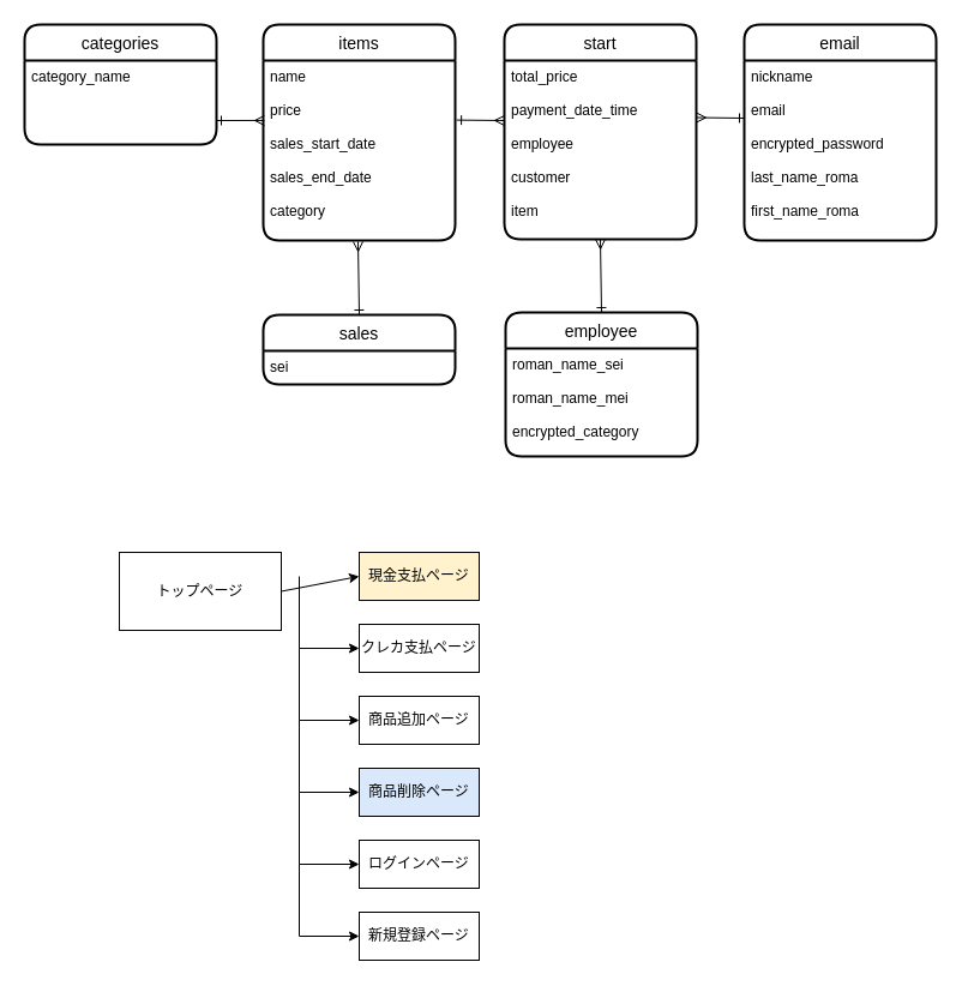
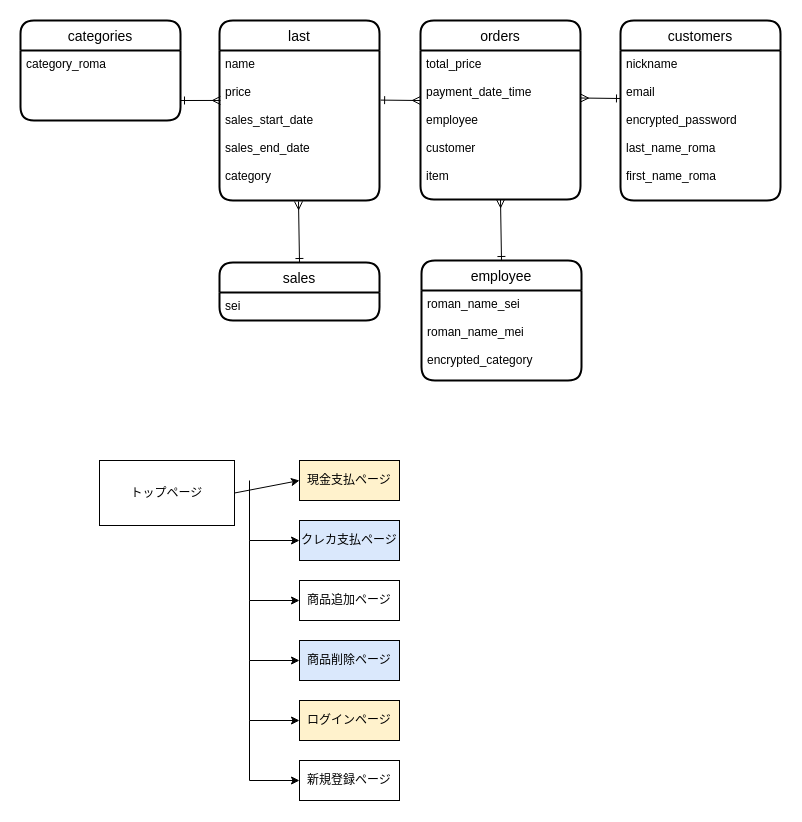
- <mxCell id="3" value="items" style="swimlane;childLayout=stackLayout;horizontal=1;startSize=30;horizontalStack=0;rounded=1;fontSize=14;fontStyle=0;strokeWidth=2;resizeParent=0;resizeLast=1;shadow=0;dashed=0;align=center;" parent="1" vertex="1"><mxGeometry x="219" y="20" width="160" height="180" as="geometry" /></mxCell>
+ <mxCell id="3" value="last" style="swimlane;childLayout=stackLayout;horizontal=1;startSize=30;horizontalStack=0;rounded=1;fontSize=14;fontStyle=0;strokeWidth=2;resizeParent=0;resizeLast=1;shadow=0;dashed=0;align=center;" parent="1" vertex="1"><mxGeometry x="219" y="20" width="160" height="180" as="geometry" /></mxCell>
- <mxCell id="5" value="start" style="swimlane;childLayout=stackLayout;horizontal=1;startSize=30;horizontalStack=0;rounded=1;fontSize=14;fontStyle=0;strokeWidth=2;resizeParent=0;resizeLast=1;shadow=0;dashed=0;align=center;" parent="1" vertex="1"><mxGeometry x="420" y="20" width="160" height="179" as="geometry" /></mxCell>
+ <mxCell id="5" value="orders" style="swimlane;childLayout=stackLayout;horizontal=1;startSize=30;horizontalStack=0;rounded=1;fontSize=14;fontStyle=0;strokeWidth=2;resizeParent=0;resizeLast=1;shadow=0;dashed=0;align=center;" parent="1" vertex="1"><mxGeometry x="420" y="20" width="160" height="179" as="geometry" /></mxCell>
- <mxCell id="10" value="email" style="swimlane;childLayout=stackLayout;horizontal=1;startSize=30;horizontalStack=0;rounded=1;fontSize=14;fontStyle=0;strokeWidth=2;resizeParent=0;resizeLast=1;shadow=0;dashed=0;align=center;" parent="1" vertex="1"><mxGeometry x="620" y="20" width="160" height="180" as="geometry" /></mxCell>
+ <mxCell id="10" value="customers" style="swimlane;childLayout=stackLayout;horizontal=1;startSize=30;horizontalStack=0;rounded=1;fontSize=14;fontStyle=0;strokeWidth=2;resizeParent=0;resizeLast=1;shadow=0;dashed=0;align=center;" parent="1" vertex="1"><mxGeometry x="620" y="20" width="160" height="180" as="geometry" /></mxCell>
- <mxCell id="26" value="category_name" style="align=left;strokeColor=none;fillColor=none;spacingLeft=4;fontSize=12;verticalAlign=top;resizable=0;rotatable=0;part=1;" parent="25" vertex="1"><mxGeometry y="30" width="160" height="70" as="geometry" /></mxCell>
+ <mxCell id="26" value="category_roma" style="align=left;strokeColor=none;fillColor=none;spacingLeft=4;fontSize=12;verticalAlign=top;resizable=0;rotatable=0;part=1;" parent="25" vertex="1"><mxGeometry y="30" width="160" height="70" as="geometry" /></mxCell>
- <mxCell id="27" value="クレカ支払ページ" style="whiteSpace=wrap;html=1;align=center;" parent="1" vertex="1"><mxGeometry x="299" y="520" width="100" height="40" as="geometry" /></mxCell>
+ <mxCell id="27" value="クレカ支払ページ" style="whiteSpace=wrap;html=1;align=center;fillColor=#dae8fc;" parent="1" vertex="1"><mxGeometry x="299" y="520" width="100" height="40" as="geometry" /></mxCell>
- <mxCell id="22" value="ログインページ" style="whiteSpace=wrap;html=1;align=center;" parent="1" vertex="1"><mxGeometry x="299" y="700" width="100" height="40" as="geometry" /></mxCell>
+ <mxCell id="22" value="ログインページ" style="whiteSpace=wrap;html=1;align=center;fillColor=#fff2cc;" parent="1" vertex="1"><mxGeometry x="299" y="700" width="100" height="40" as="geometry" /></mxCell>
